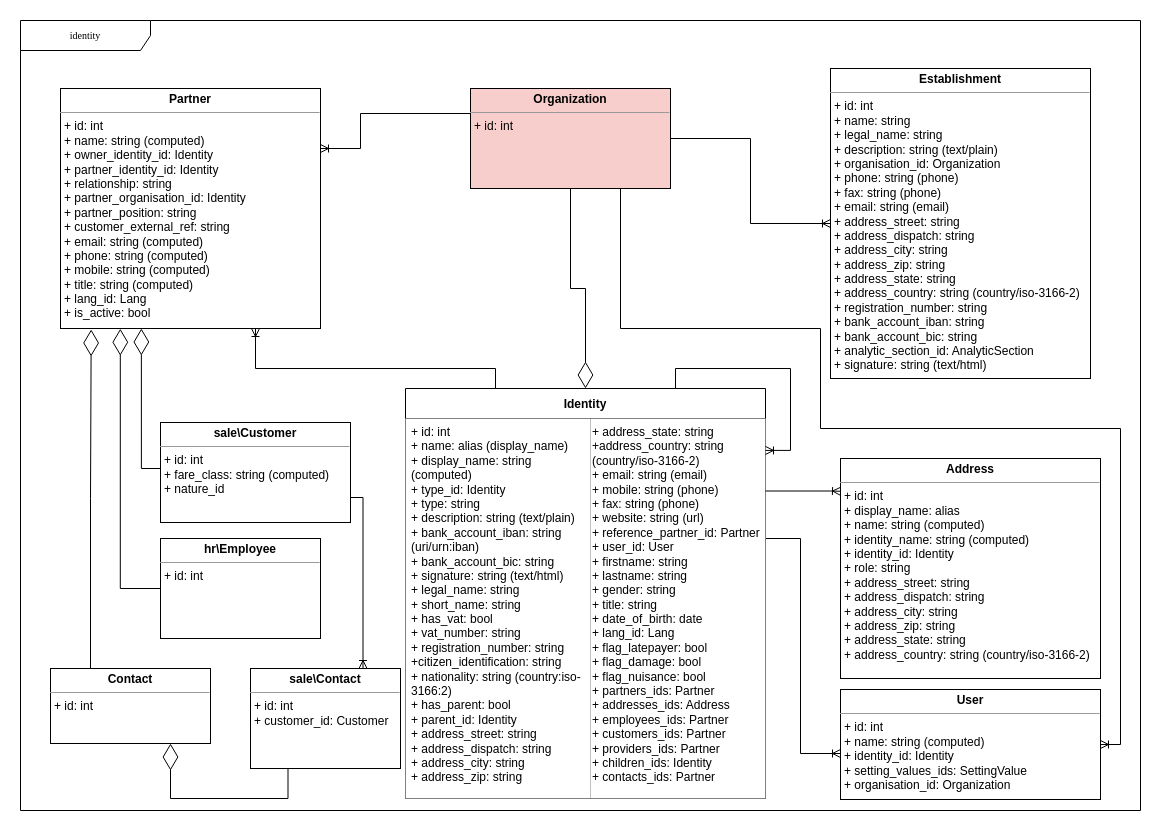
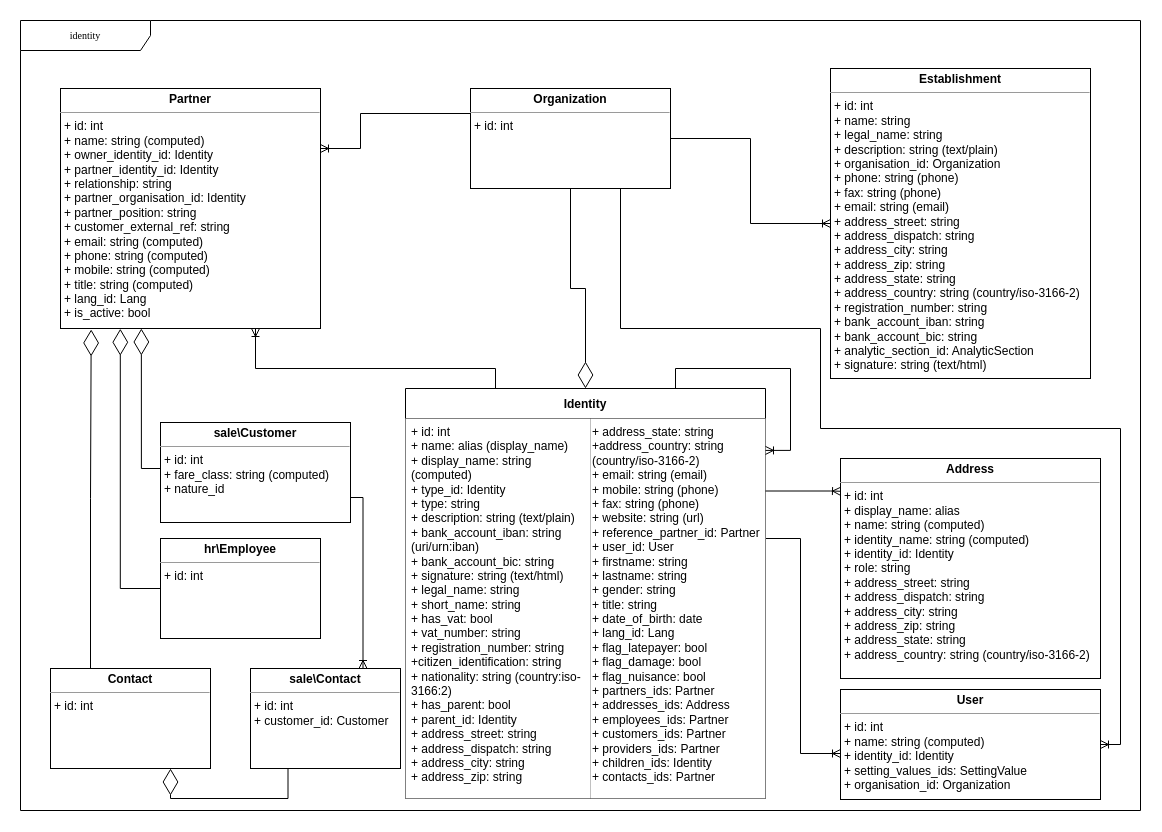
- <mxCell id="21" value="&lt;p style=&quot;margin: 0px ; margin-top: 4px ; text-align: center&quot;&gt;&lt;b&gt;Organization&lt;/b&gt;&lt;/p&gt;&lt;hr size=&quot;1&quot;&gt;&lt;p style=&quot;margin: 0px ; margin-left: 4px&quot;&gt;+ id: int&lt;/p&gt;&lt;p style=&quot;margin: 0px ; margin-left: 4px&quot;&gt;&lt;br&gt;&lt;/p&gt;" style="verticalAlign=top;align=left;overflow=fill;fontSize=12;fontFamily=Helvetica;html=1;rounded=0;shadow=0;comic=0;labelBackgroundColor=none;strokeWidth=1;fillColor=#f8cecc;" parent="1" vertex="1"><mxGeometry x="470" y="88" width="200" height="100" as="geometry" /></mxCell>
+ <mxCell id="21" value="&lt;p style=&quot;margin: 0px ; margin-top: 4px ; text-align: center&quot;&gt;&lt;b&gt;Organization&lt;/b&gt;&lt;/p&gt;&lt;hr size=&quot;1&quot;&gt;&lt;p style=&quot;margin: 0px ; margin-left: 4px&quot;&gt;+ id: int&lt;/p&gt;&lt;p style=&quot;margin: 0px ; margin-left: 4px&quot;&gt;&lt;br&gt;&lt;/p&gt;" style="verticalAlign=top;align=left;overflow=fill;fontSize=12;fontFamily=Helvetica;html=1;rounded=0;shadow=0;comic=0;labelBackgroundColor=none;strokeWidth=1" parent="1" vertex="1"><mxGeometry x="470" y="88" width="200" height="100" as="geometry" /></mxCell>
- <mxCell id="17" value="&lt;p style=&quot;margin: 0px ; margin-top: 4px ; text-align: center&quot;&gt;&lt;b&gt;Contact&lt;/b&gt;&lt;/p&gt;&lt;hr size=&quot;1&quot;&gt;&lt;p style=&quot;margin: 0px ; margin-left: 4px&quot;&gt;+ id: int&lt;/p&gt;&lt;p style=&quot;margin: 0px ; margin-left: 4px&quot;&gt;&lt;br&gt;&lt;/p&gt;" style="verticalAlign=top;align=left;overflow=fill;fontSize=12;fontFamily=Helvetica;html=1;rounded=0;shadow=0;comic=0;labelBackgroundColor=none;strokeWidth=1" parent="1" vertex="1"><mxGeometry x="50" y="668" width="160" height="75" as="geometry" /></mxCell>
+ <mxCell id="17" value="&lt;p style=&quot;margin: 0px ; margin-top: 4px ; text-align: center&quot;&gt;&lt;b&gt;Contact&lt;/b&gt;&lt;/p&gt;&lt;hr size=&quot;1&quot;&gt;&lt;p style=&quot;margin: 0px ; margin-left: 4px&quot;&gt;+ id: int&lt;/p&gt;&lt;p style=&quot;margin: 0px ; margin-left: 4px&quot;&gt;&lt;br&gt;&lt;/p&gt;" style="verticalAlign=top;align=left;overflow=fill;fontSize=12;fontFamily=Helvetica;html=1;rounded=0;shadow=0;comic=0;labelBackgroundColor=none;strokeWidth=1" parent="1" vertex="1"><mxGeometry x="50" y="668" width="160" height="100" as="geometry" /></mxCell>
